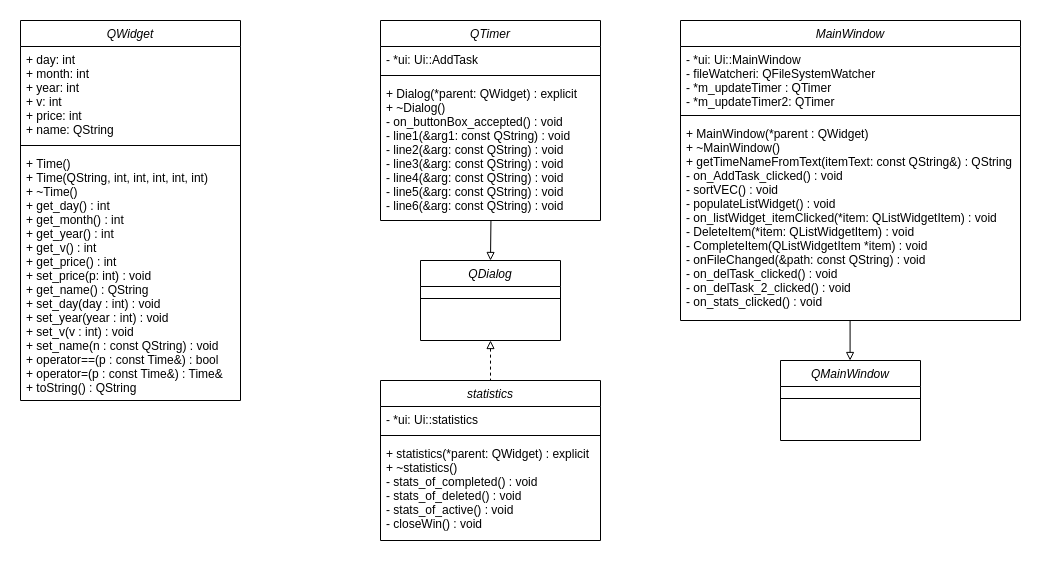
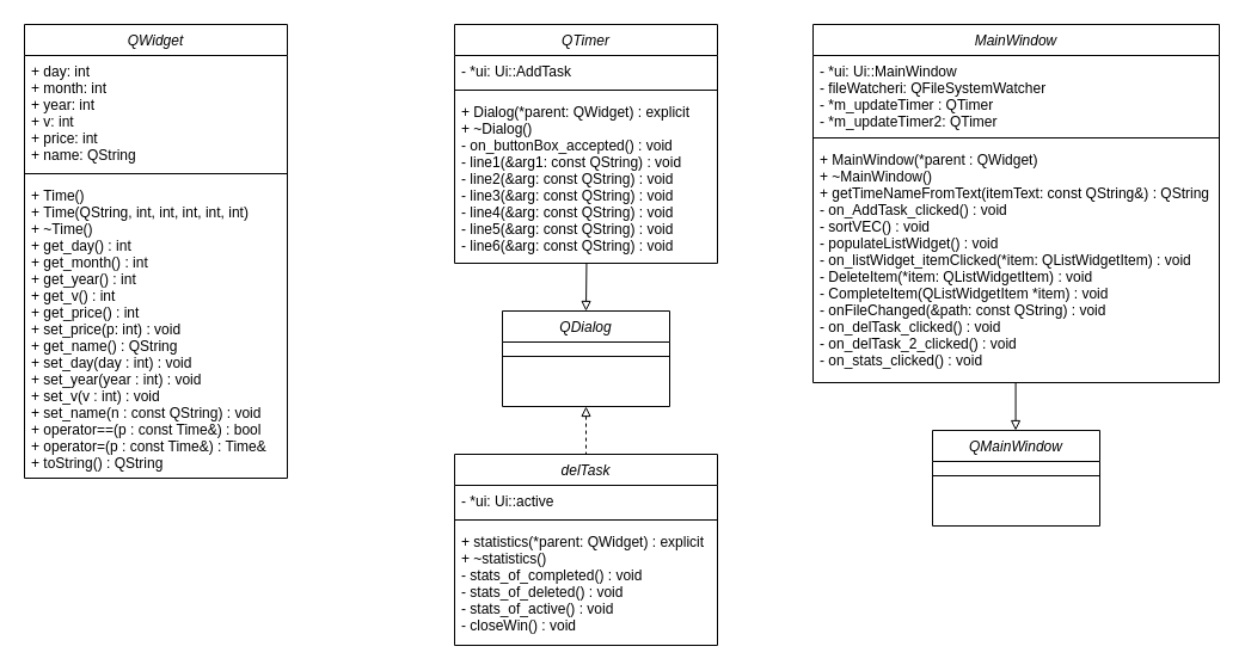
- <mxCell id="20" value="statistics" style="swimlane;fontStyle=2;align=center;verticalAlign=top;childLayout=stackLayout;horizontal=1;startSize=26;horizontalStack=0;resizeParent=1;resizeLast=0;collapsible=1;marginBottom=0;rounded=0;shadow=0;strokeWidth=1;" vertex="1" parent="1"><mxGeometry x="380" y="380" width="220" height="160" as="geometry"><mxRectangle x="230" y="140" width="160" height="26" as="alternateBounds" /></mxGeometry></mxCell>
+ <mxCell id="20" value="delTask" style="swimlane;fontStyle=2;align=center;verticalAlign=top;childLayout=stackLayout;horizontal=1;startSize=26;horizontalStack=0;resizeParent=1;resizeLast=0;collapsible=1;marginBottom=0;rounded=0;shadow=0;strokeWidth=1;" vertex="1" parent="1"><mxGeometry x="380" y="380" width="220" height="160" as="geometry"><mxRectangle x="230" y="140" width="160" height="26" as="alternateBounds" /></mxGeometry></mxCell>
- <mxCell id="21" value="- *ui: Ui::statistics&#10;" style="text;align=left;verticalAlign=top;spacingLeft=4;spacingRight=4;overflow=hidden;rotatable=0;points=[[0,0.5],[1,0.5]];portConstraint=eastwest;" vertex="1" parent="20"><mxGeometry y="26" width="220" height="24" as="geometry" /></mxCell>
+ <mxCell id="21" value="- *ui: Ui::active&#10;" style="text;align=left;verticalAlign=top;spacingLeft=4;spacingRight=4;overflow=hidden;rotatable=0;points=[[0,0.5],[1,0.5]];portConstraint=eastwest;" vertex="1" parent="20"><mxGeometry y="26" width="220" height="24" as="geometry" /></mxCell>
